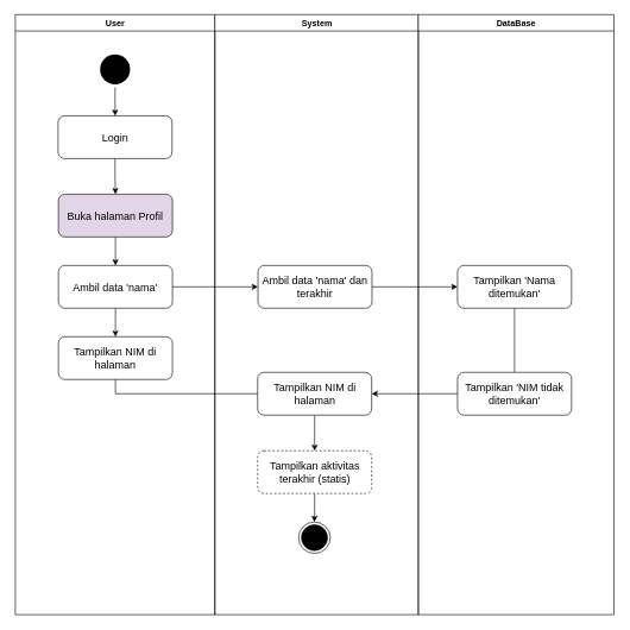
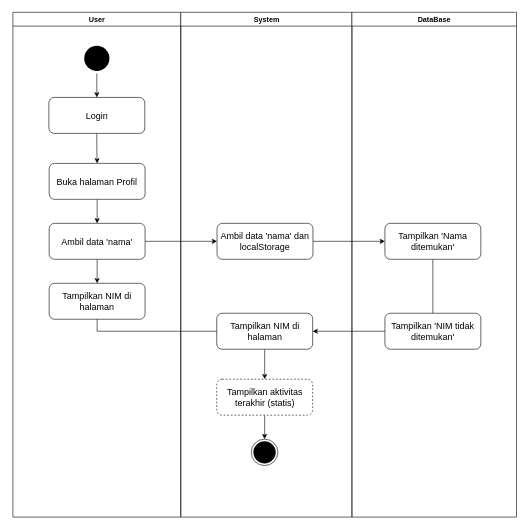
- <mxCell id="8" value="&lt;font style=&quot;font-size: 15px;&quot;&gt;Buka halaman Profil&lt;/font&gt;" style="rounded=1;whiteSpace=wrap;html=1;fillColor=#e1d5e7;" vertex="1" parent="6"><mxGeometry x="-219.5" y="252" width="160" height="60" as="geometry" /></mxCell>
+ <mxCell id="8" value="&lt;font style=&quot;font-size: 15px;&quot;&gt;Buka halaman Profil&lt;/font&gt;" style="rounded=1;whiteSpace=wrap;html=1;" vertex="1" parent="6"><mxGeometry x="-219.5" y="252" width="160" height="60" as="geometry" /></mxCell>
- <mxCell id="12" value="&lt;font style=&quot;font-size: 15px;&quot;&gt;Ambil data 'nama' dan terakhir&lt;/font&gt;" style="rounded=1;whiteSpace=wrap;html=1;" vertex="1" parent="6"><mxGeometry x="60.5" y="352" width="160" height="60" as="geometry" /></mxCell>
+ <mxCell id="12" value="&lt;font style=&quot;font-size: 15px;&quot;&gt;Ambil data 'nama' dan localStorage&lt;/font&gt;" style="rounded=1;whiteSpace=wrap;html=1;" vertex="1" parent="6"><mxGeometry x="60.5" y="352" width="160" height="60" as="geometry" /></mxCell>
